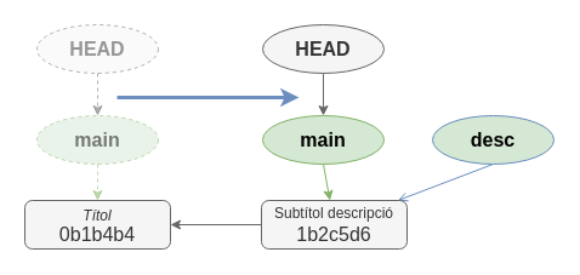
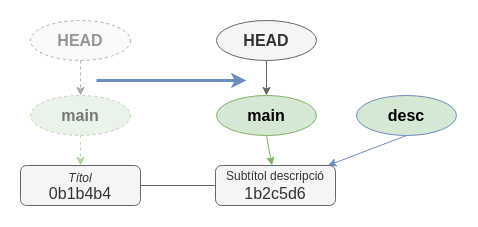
- <mxCell id="7" style="rounded=0;orthogonalLoop=1;jettySize=auto;html=1;exitX=0.5;exitY=1;exitDx=0;exitDy=0;fillColor=#dae8fc;strokeColor=#6c8ebf;endArrow=open;" parent="1" source="8" target="10" edge="1"><mxGeometry relative="1" as="geometry" /></mxCell>
+ <mxCell id="7" style="rounded=0;orthogonalLoop=1;jettySize=auto;html=1;exitX=0.5;exitY=1;exitDx=0;exitDy=0;fillColor=#dae8fc;strokeColor=#6c8ebf;" parent="1" source="8" target="10" edge="1"><mxGeometry relative="1" as="geometry" /></mxCell>
- <mxCell id="9" style="edgeStyle=orthogonalEdgeStyle;rounded=0;orthogonalLoop=1;jettySize=auto;html=1;exitX=0;exitY=0.5;exitDx=0;exitDy=0;fillColor=#f5f5f5;strokeColor=#666666;" parent="1" source="10" target="2" edge="1"><mxGeometry relative="1" as="geometry" /></mxCell>
+ <mxCell id="9" style="edgeStyle=orthogonalEdgeStyle;rounded=0;orthogonalLoop=1;jettySize=auto;html=1;exitX=0;exitY=0.5;exitDx=0;exitDy=0;fillColor=#f5f5f5;strokeColor=#666666;endArrow=none;" parent="1" source="10" target="2" edge="1"><mxGeometry relative="1" as="geometry" /></mxCell>
